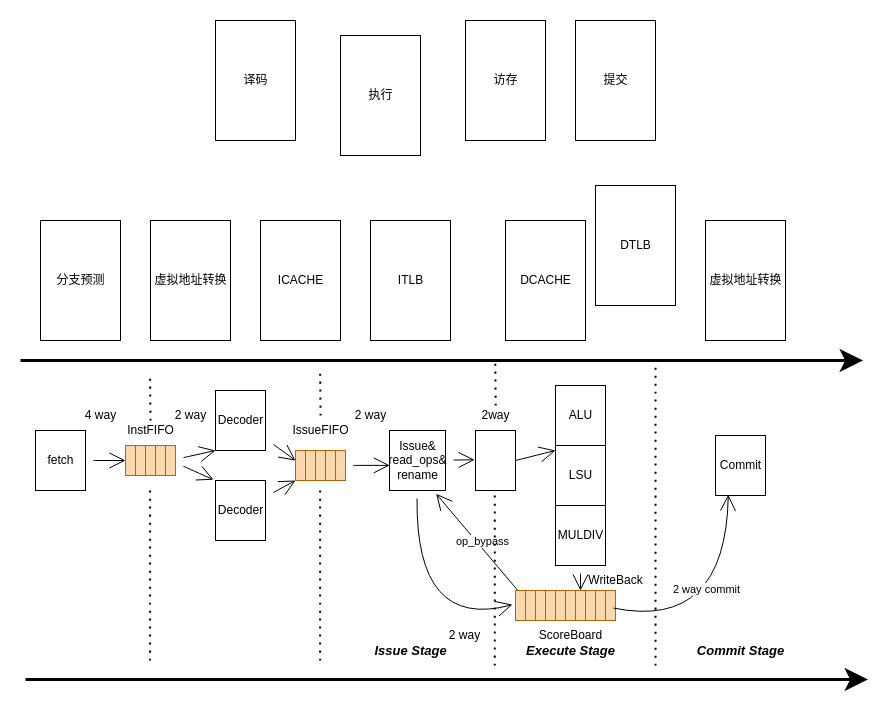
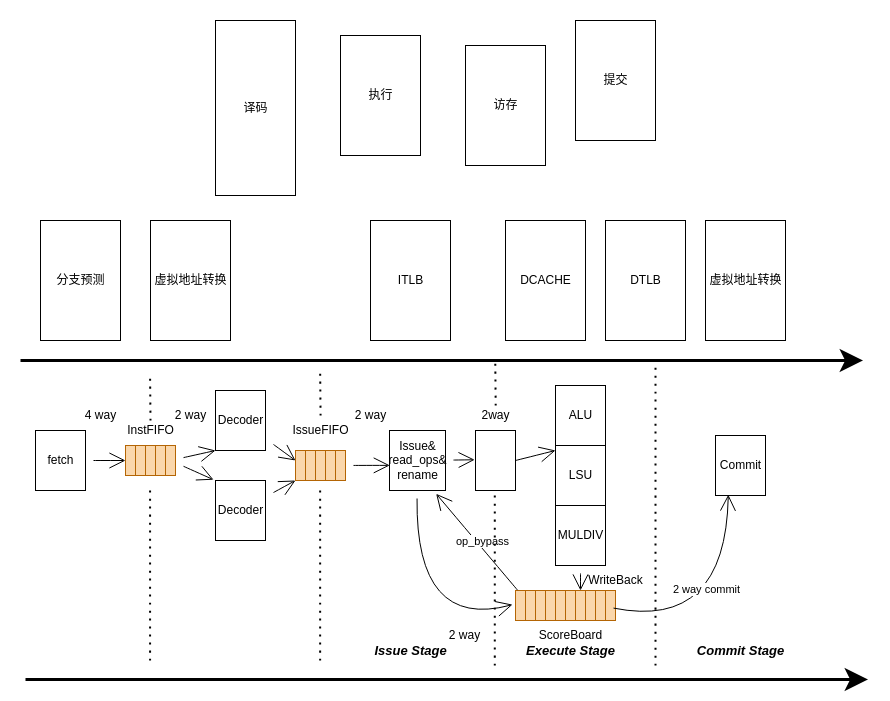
- <mxCell id="2" value="译码" style="shadow=0;dashed=0;align=center;html=1;strokeWidth=1;shape=mxgraph.rtl.abstract.entity;container=1;collapsible=0;kind=sequential;drawPins=0;left=3;right=2;bottom=0;top=0;" parent="1" vertex="1"><mxGeometry x="215" y="20" width="80" height="120" as="geometry" /></mxCell>
+ <mxCell id="2" value="译码" style="shadow=0;dashed=0;align=center;html=1;strokeWidth=1;shape=mxgraph.rtl.abstract.entity;container=1;collapsible=0;kind=sequential;drawPins=0;left=3;right=2;bottom=0;top=0;" parent="1" vertex="1"><mxGeometry x="215" y="20" width="80" height="175" as="geometry" /></mxCell>
- <mxCell id="4" value="访存" style="shadow=0;dashed=0;align=center;html=1;strokeWidth=1;shape=mxgraph.rtl.abstract.entity;container=1;collapsible=0;kind=sequential;drawPins=0;left=3;right=2;bottom=0;top=0;" parent="1" vertex="1"><mxGeometry x="465" y="20" width="80" height="120" as="geometry" /></mxCell>
+ <mxCell id="4" value="访存" style="shadow=0;dashed=0;align=center;html=1;strokeWidth=1;shape=mxgraph.rtl.abstract.entity;container=1;collapsible=0;kind=sequential;drawPins=0;left=3;right=2;bottom=0;top=0;" parent="1" vertex="1"><mxGeometry x="465" y="45" width="80" height="120" as="geometry" /></mxCell>
- <mxCell id="11" value="DTLB" style="shadow=0;dashed=0;align=center;html=1;strokeWidth=1;shape=mxgraph.rtl.abstract.entity;container=1;collapsible=0;kind=sequential;drawPins=0;left=3;right=2;bottom=0;top=0;" parent="1" vertex="1"><mxGeometry x="595" y="185" width="80" height="120" as="geometry" /></mxCell>
+ <mxCell id="11" value="DTLB" style="shadow=0;dashed=0;align=center;html=1;strokeWidth=1;shape=mxgraph.rtl.abstract.entity;container=1;collapsible=0;kind=sequential;drawPins=0;left=3;right=2;bottom=0;top=0;" parent="1" vertex="1"><mxGeometry x="605" y="220" width="80" height="120" as="geometry" /></mxCell>
- <mxCell id="8" value="ICACHE" style="shadow=0;dashed=0;align=center;html=1;strokeWidth=1;shape=mxgraph.rtl.abstract.entity;container=1;collapsible=0;kind=sequential;drawPins=0;left=3;right=2;bottom=0;top=0;" parent="1" vertex="1"><mxGeometry x="260" y="220" width="80" height="120" as="geometry" /></mxCell>
